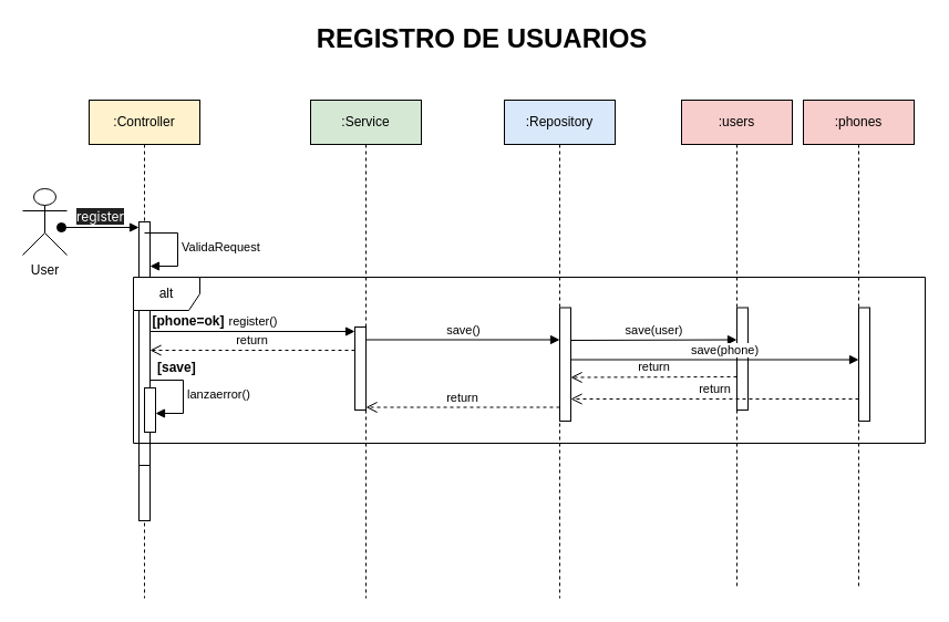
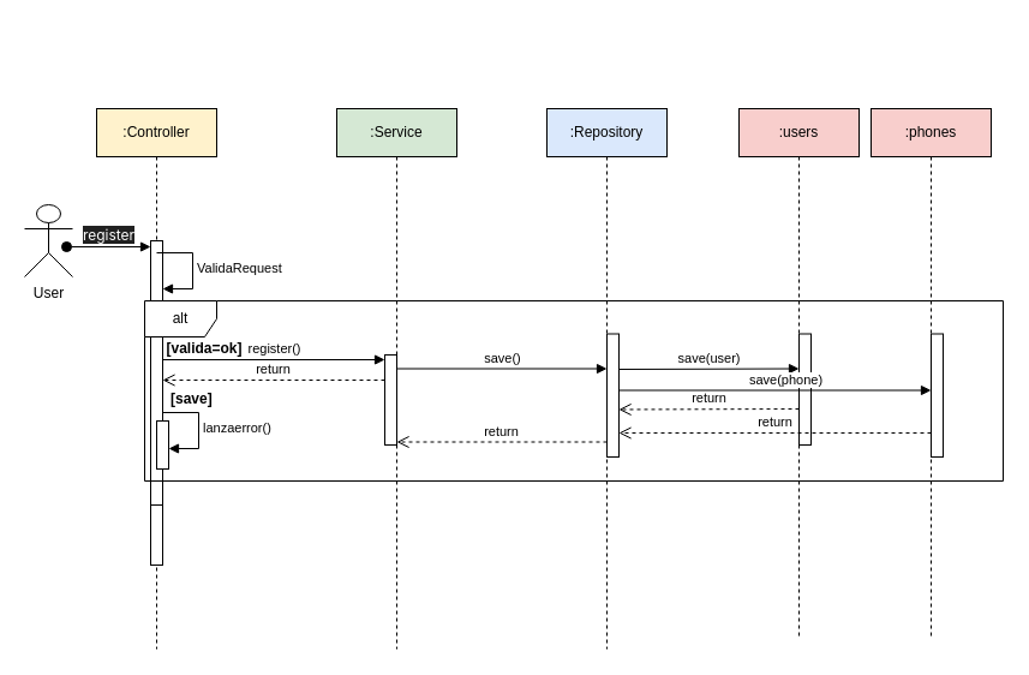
- <mxCell id="24" value="&lt;h1&gt;REGISTRO DE USUARIOS&lt;/h1&gt;" style="text;html=1;align=center;verticalAlign=middle;whiteSpace=wrap;rounded=0;" vertex="1" parent="1"><mxGeometry x="195" y="20" width="480" height="30" as="geometry" /></mxCell>
- <mxCell id="12" value="[phone=ok]" style="text;html=1;align=center;verticalAlign=middle;whiteSpace=wrap;rounded=0;fontStyle=1" vertex="1" parent="1"><mxGeometry x="140" y="275" width="60" height="30" as="geometry" /></mxCell>
+ <mxCell id="12" value="[valida=ok]" style="text;html=1;align=center;verticalAlign=middle;whiteSpace=wrap;rounded=0;fontStyle=1" vertex="1" parent="1"><mxGeometry x="140" y="275" width="60" height="30" as="geometry" /></mxCell>
